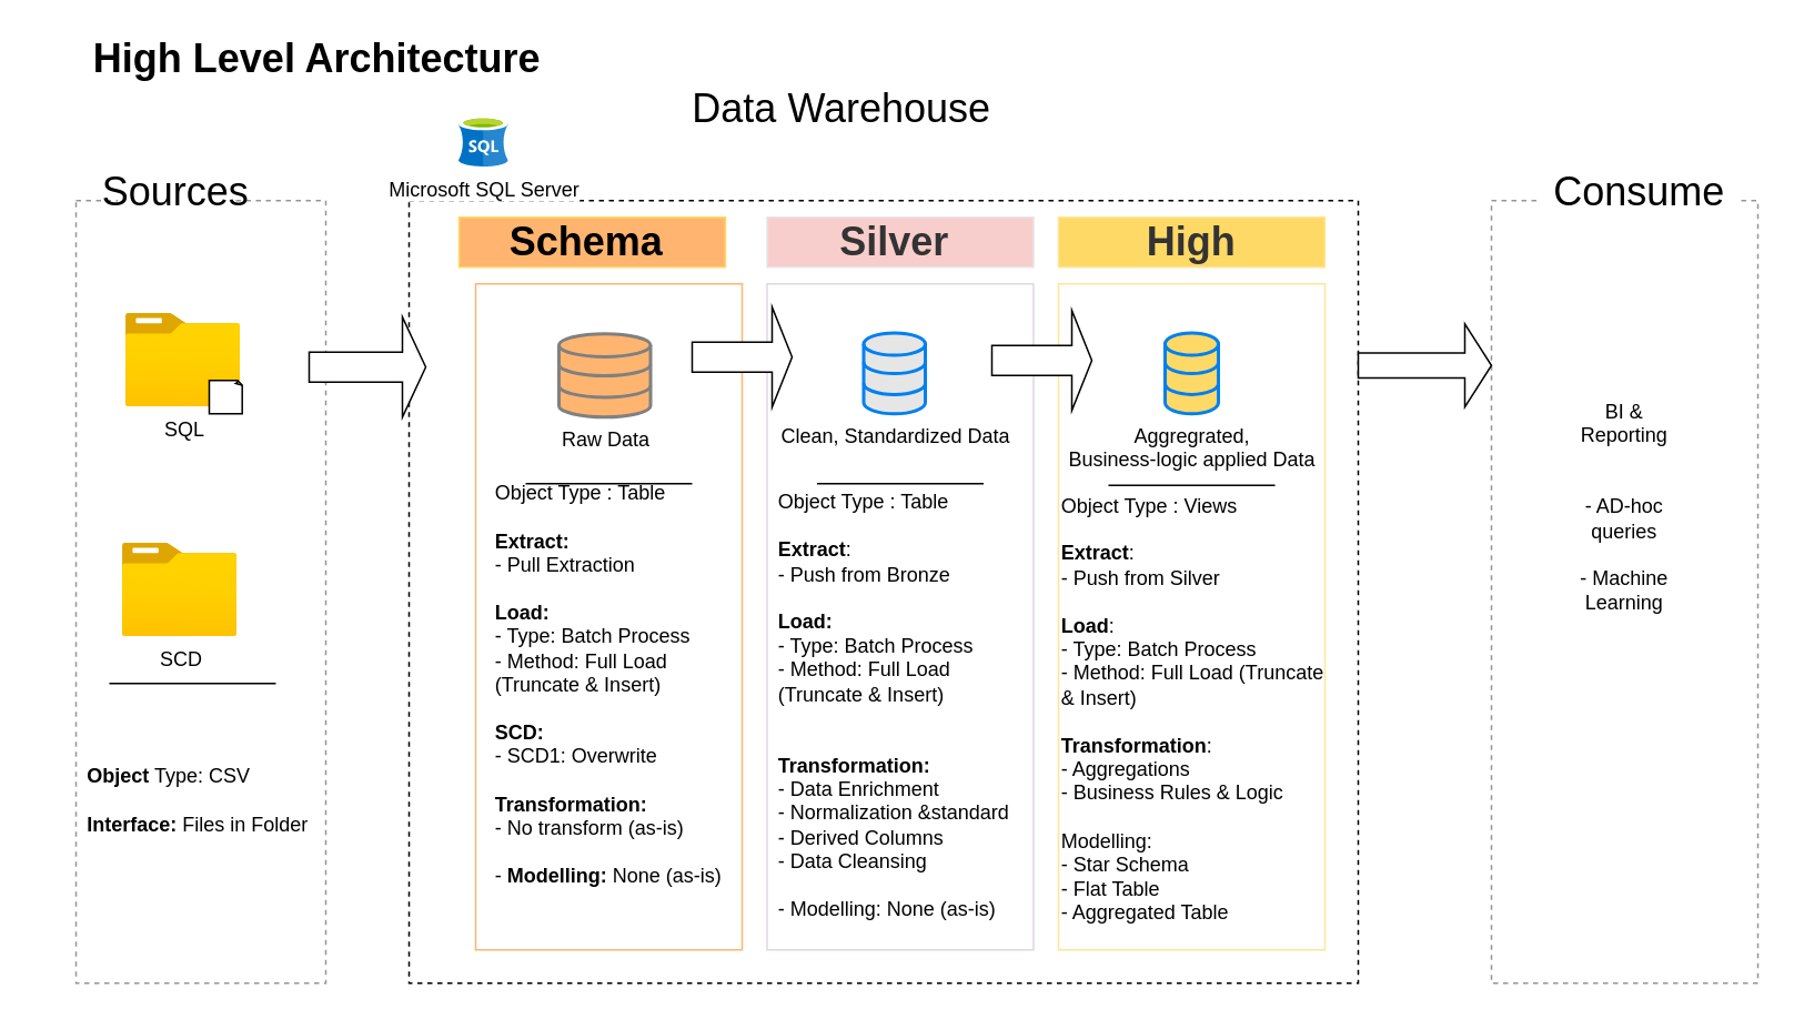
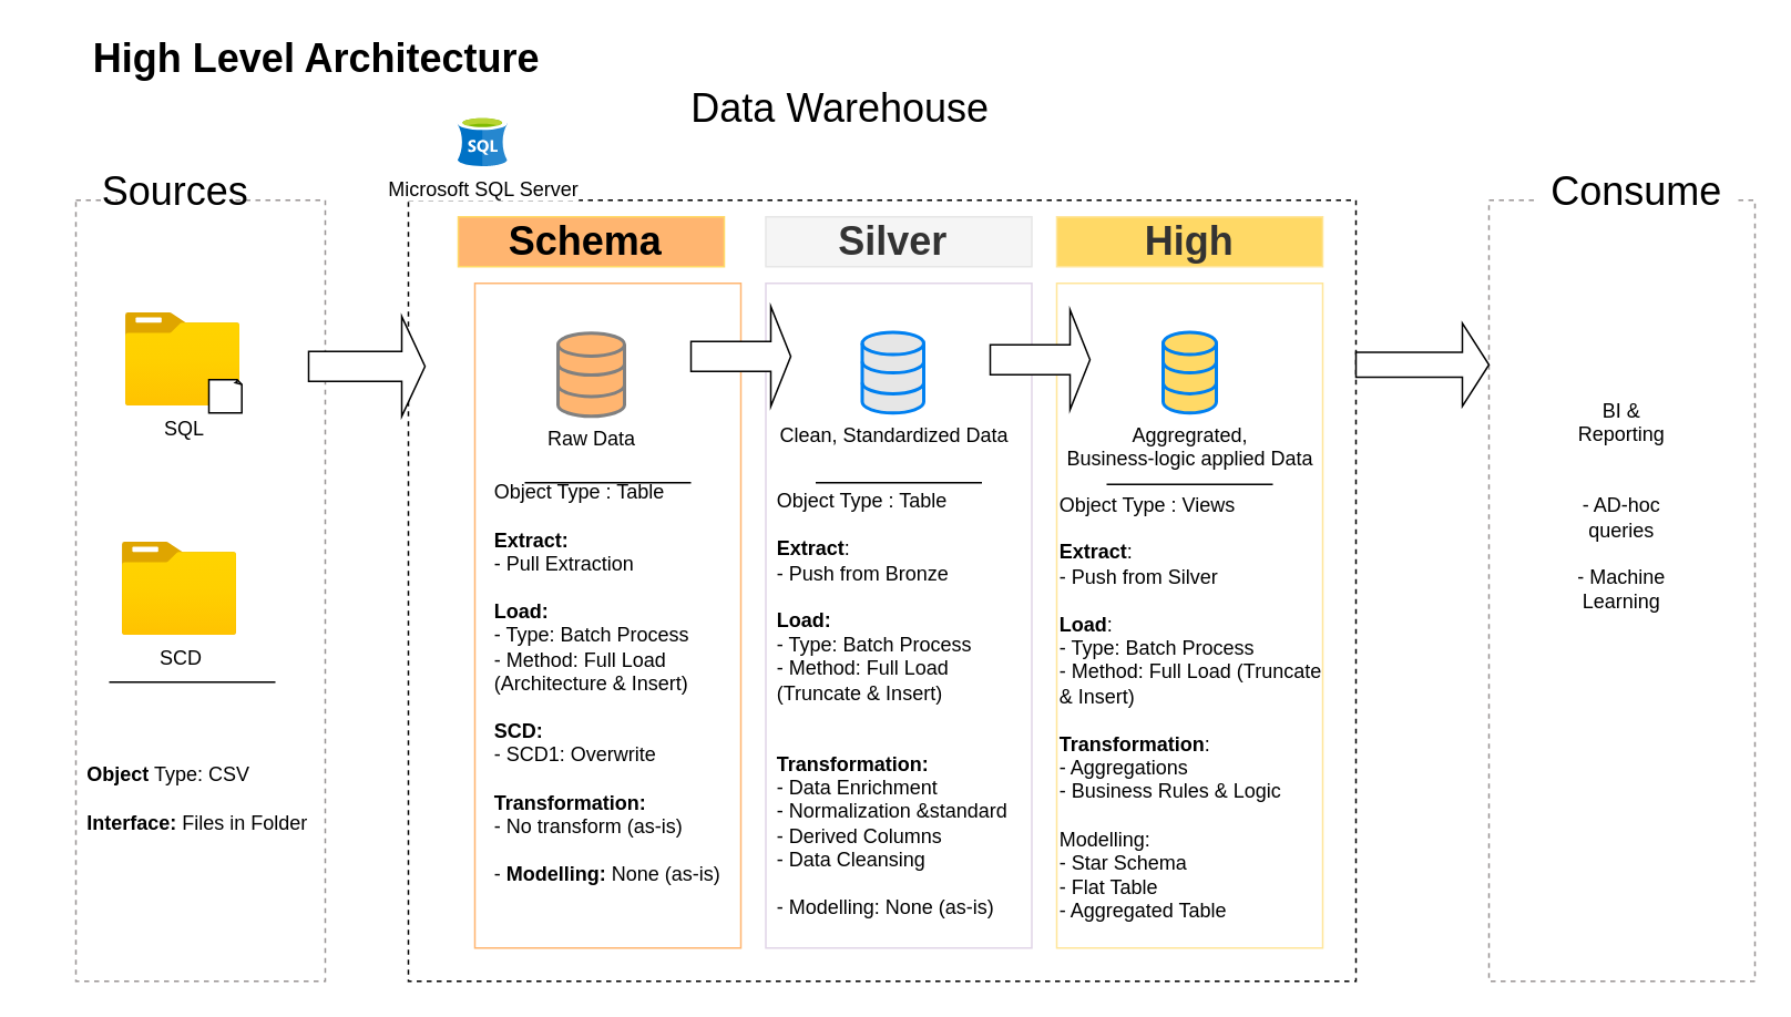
- <mxCell id="12" value="&lt;b&gt;Silver&amp;nbsp;&lt;/b&gt;" style="rounded=0;whiteSpace=wrap;html=1;fontSize=24;fillColor=#f8cecc;strokeColor=#E6E6E6;fontColor=#333333;" vertex="1" parent="1"><mxGeometry x="460" y="130" width="160" height="30" as="geometry" /></mxCell>
+ <mxCell id="12" value="&lt;b&gt;Silver&amp;nbsp;&lt;/b&gt;" style="rounded=0;whiteSpace=wrap;html=1;fontSize=24;fillColor=#f5f5f5;strokeColor=#E6E6E6;fontColor=#333333;" vertex="1" parent="1"><mxGeometry x="460" y="130" width="160" height="30" as="geometry" /></mxCell>
- <mxCell id="20" value="Raw Data" style="html=1;verticalLabelPosition=bottom;align=center;labelBackgroundColor=#ffffff;verticalAlign=top;strokeWidth=2;strokeColor=#808080;shadow=0;dashed=0;shape=mxgraph.ios7.icons.data;fillColor=#FFB570;" vertex="1" parent="1"><mxGeometry x="335" y="200" width="55" height="50" as="geometry" /></mxCell>
+ <mxCell id="20" value="Raw Data" style="html=1;verticalLabelPosition=bottom;align=center;labelBackgroundColor=#ffffff;verticalAlign=top;strokeWidth=2;strokeColor=#808080;shadow=0;dashed=0;shape=mxgraph.ios7.icons.data;fillColor=#FFB570;" vertex="1" parent="1"><mxGeometry x="335" y="200" width="40" height="50" as="geometry" /></mxCell>
- <mxCell id="29" value="Object Type : Table&lt;div&gt;&lt;br&gt;&lt;/div&gt;&lt;div&gt;&lt;b&gt;Extract:&lt;/b&gt;&lt;/div&gt;&lt;div&gt;- Pull Extraction&lt;/div&gt;&lt;div&gt;&lt;br&gt;&lt;/div&gt;&lt;div&gt;&lt;b&gt;Load:&amp;nbsp;&lt;/b&gt;&lt;/div&gt;&lt;div&gt;- Type: Batch Process&lt;/div&gt;&lt;div&gt;- Method: Full Load (Truncate &amp;amp; Insert)&lt;/div&gt;&lt;div&gt;&lt;div&gt;&lt;br&gt;&lt;/div&gt;&lt;div&gt;&lt;b&gt;SCD:&lt;/b&gt;&lt;/div&gt;&lt;div&gt;- SCD1: Overwrite&lt;/div&gt;&lt;/div&gt;&lt;div&gt;&lt;br&gt;&lt;/div&gt;&lt;div&gt;&lt;b&gt;Transformation:&amp;nbsp;&lt;/b&gt;&lt;br&gt;- No transform (as-is)&lt;/div&gt;&lt;div&gt;&lt;br&gt;&lt;/div&gt;&lt;div&gt;-&lt;b&gt; Modelling:&lt;/b&gt; None (as-is)&lt;/div&gt;&lt;div&gt;&lt;br&gt;&lt;/div&gt;&lt;div&gt;&lt;br&gt;&lt;/div&gt;" style="text;html=1;align=left;verticalAlign=middle;whiteSpace=wrap;rounded=0;" vertex="1" parent="1"><mxGeometry x="295" y="290" width="140" height="270" as="geometry" /></mxCell>
+ <mxCell id="29" value="Object Type : Table&lt;div&gt;&lt;br&gt;&lt;/div&gt;&lt;div&gt;&lt;b&gt;Extract:&lt;/b&gt;&lt;/div&gt;&lt;div&gt;- Pull Extraction&lt;/div&gt;&lt;div&gt;&lt;br&gt;&lt;/div&gt;&lt;div&gt;&lt;b&gt;Load:&amp;nbsp;&lt;/b&gt;&lt;/div&gt;&lt;div&gt;- Type: Batch Process&lt;/div&gt;&lt;div&gt;- Method: Full Load (Architecture &amp;amp; Insert)&lt;/div&gt;&lt;div&gt;&lt;div&gt;&lt;br&gt;&lt;/div&gt;&lt;div&gt;&lt;b&gt;SCD:&lt;/b&gt;&lt;/div&gt;&lt;div&gt;- SCD1: Overwrite&lt;/div&gt;&lt;/div&gt;&lt;div&gt;&lt;br&gt;&lt;/div&gt;&lt;div&gt;&lt;b&gt;Transformation:&amp;nbsp;&lt;/b&gt;&lt;br&gt;- No transform (as-is)&lt;/div&gt;&lt;div&gt;&lt;br&gt;&lt;/div&gt;&lt;div&gt;-&lt;b&gt; Modelling:&lt;/b&gt; None (as-is)&lt;/div&gt;&lt;div&gt;&lt;br&gt;&lt;/div&gt;&lt;div&gt;&lt;br&gt;&lt;/div&gt;" style="text;html=1;align=left;verticalAlign=middle;whiteSpace=wrap;rounded=0;" vertex="1" parent="1"><mxGeometry x="295" y="290" width="140" height="270" as="geometry" /></mxCell>
